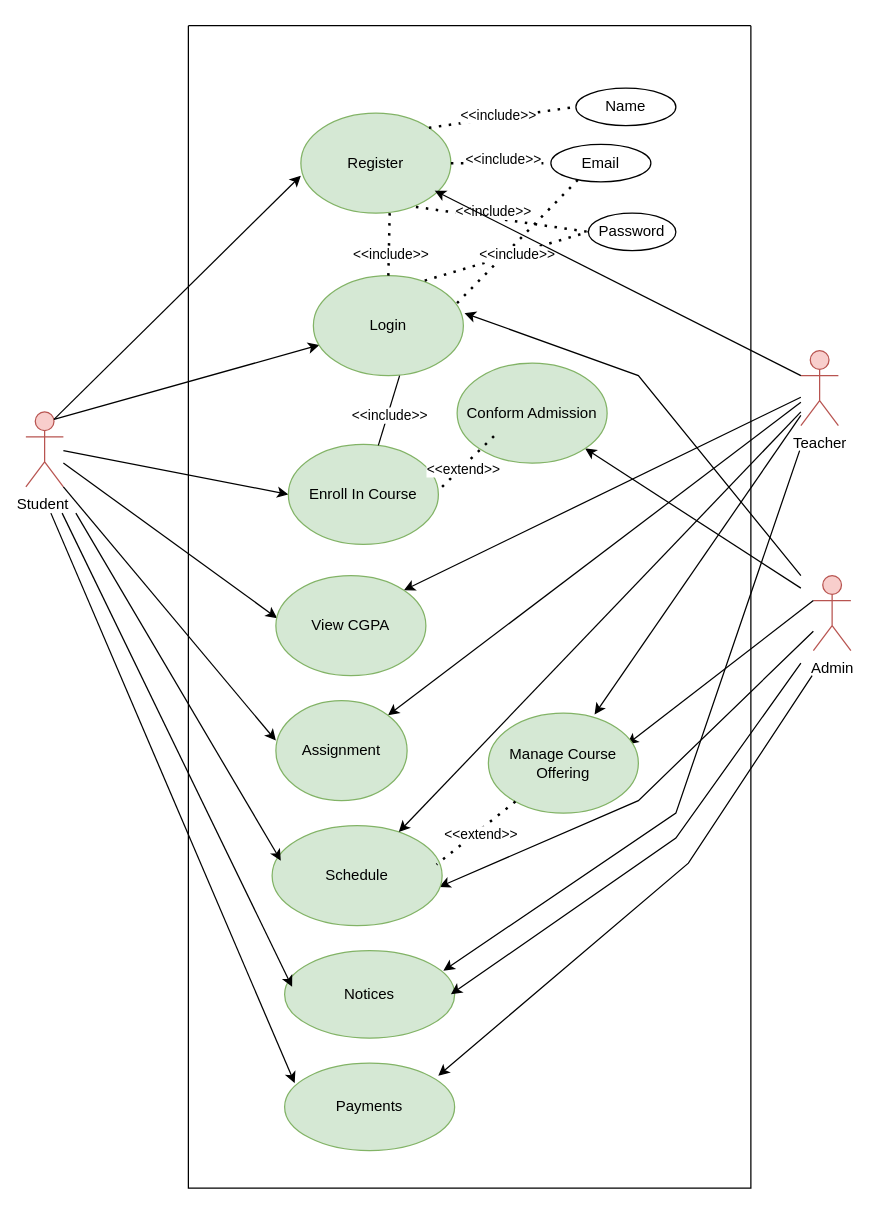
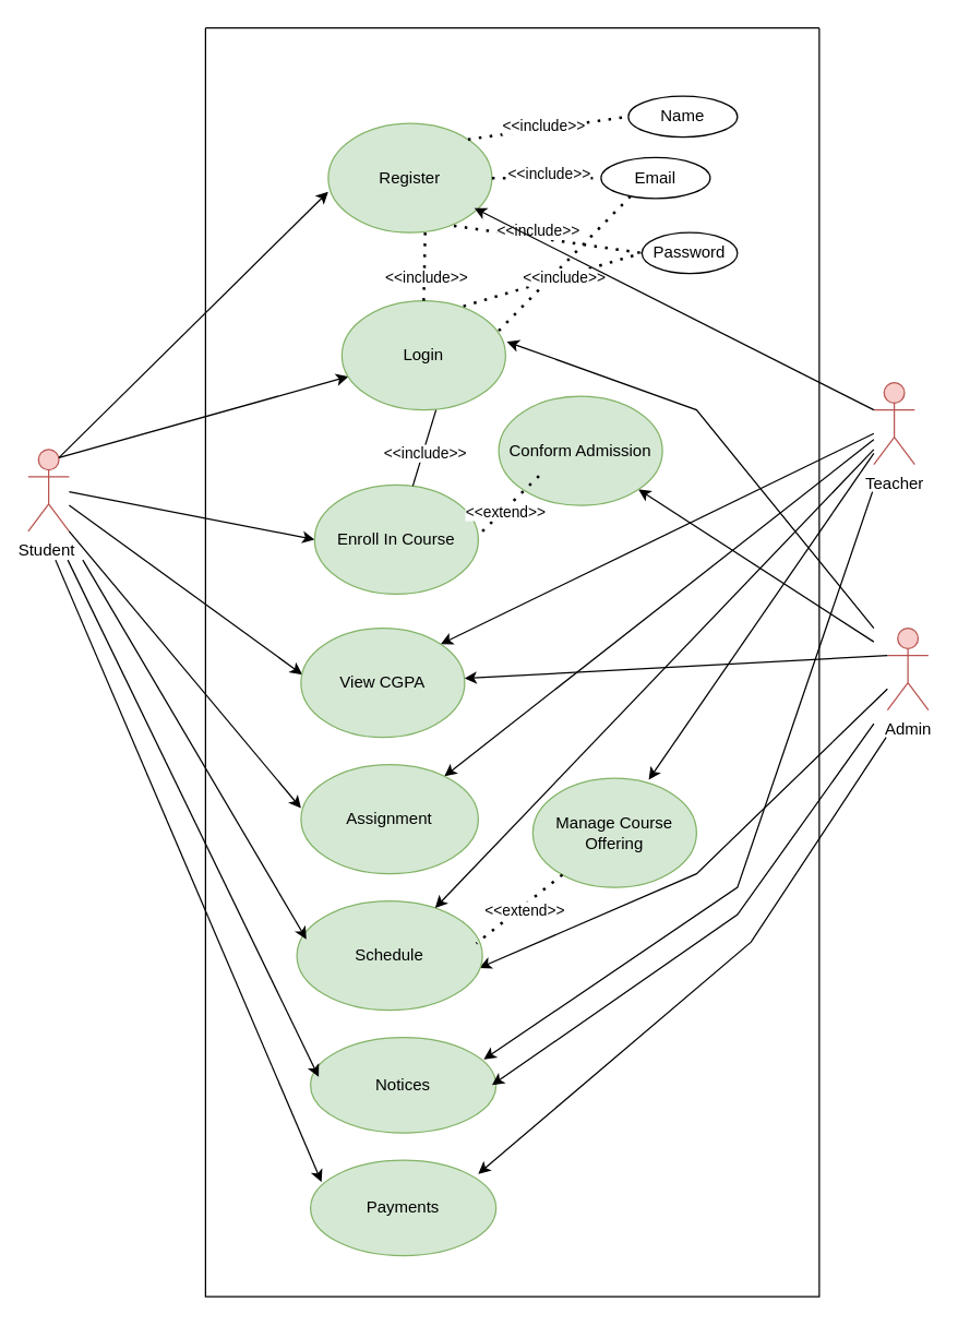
- <mxCell id="10" value="" style="endArrow=classic;html=1;rounded=0;exitX=0;exitY=0.333;exitDx=0;exitDy=0;exitPerimeter=0;entryX=0.925;entryY=0.313;entryDx=0;entryDy=0;entryPerimeter=0;" parent="1" source="4" target="19" edge="1"><mxGeometry width="50" height="50" relative="1" as="geometry"><mxPoint x="560" y="520" as="sourcePoint" /><mxPoint x="610" y="470" as="targetPoint" /></mxGeometry></mxCell>
+ <mxCell id="10" value="" style="endArrow=classic;html=1;rounded=0;exitX=0;exitY=0.333;exitDx=0;exitDy=0;exitPerimeter=0;" parent="1" source="4" target="22" edge="1"><mxGeometry width="50" height="50" relative="1" as="geometry"><mxPoint x="560" y="520" as="sourcePoint" /><mxPoint x="610" y="470" as="targetPoint" /></mxGeometry></mxCell>
- <mxCell id="17" value="Assignment" style="ellipse;whiteSpace=wrap;html=1;fillColor=#d5e8d4;strokeColor=#82b366;" parent="15" vertex="1"><mxGeometry x="70" y="540" width="105" height="80" as="geometry" /></mxCell>
+ <mxCell id="17" value="Assignment" style="ellipse;whiteSpace=wrap;html=1;fillColor=#d5e8d4;strokeColor=#82b366;" parent="15" vertex="1"><mxGeometry x="70" y="540" width="130" height="80" as="geometry" /></mxCell>
